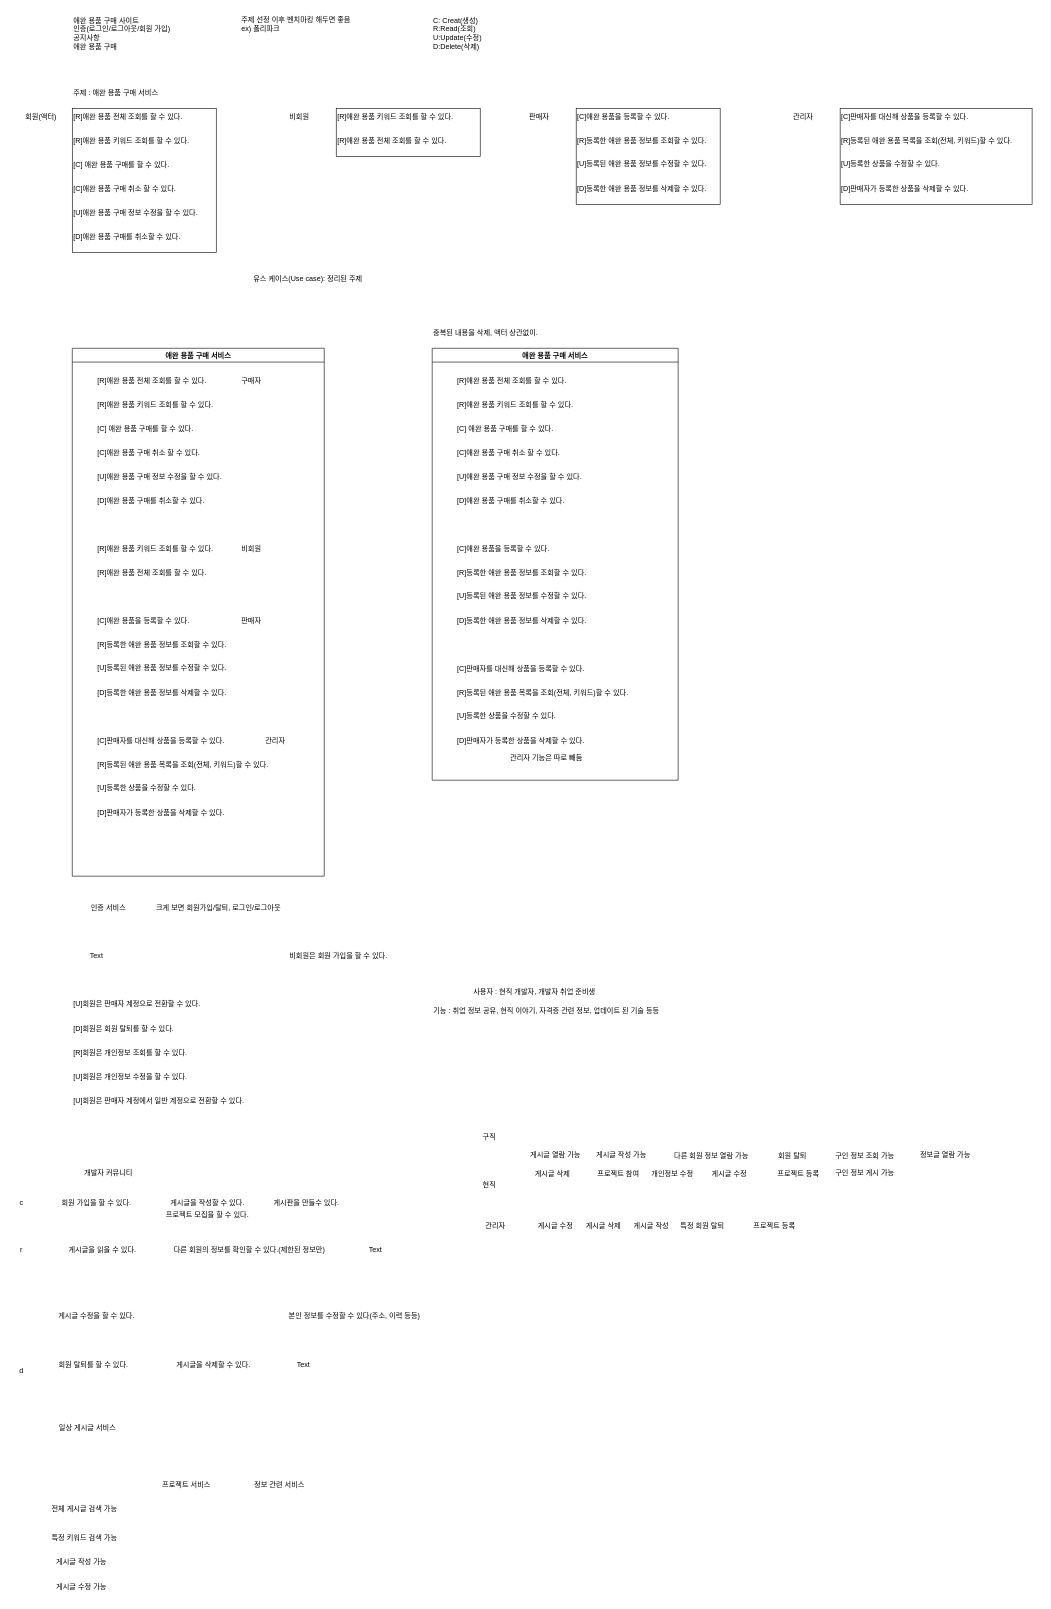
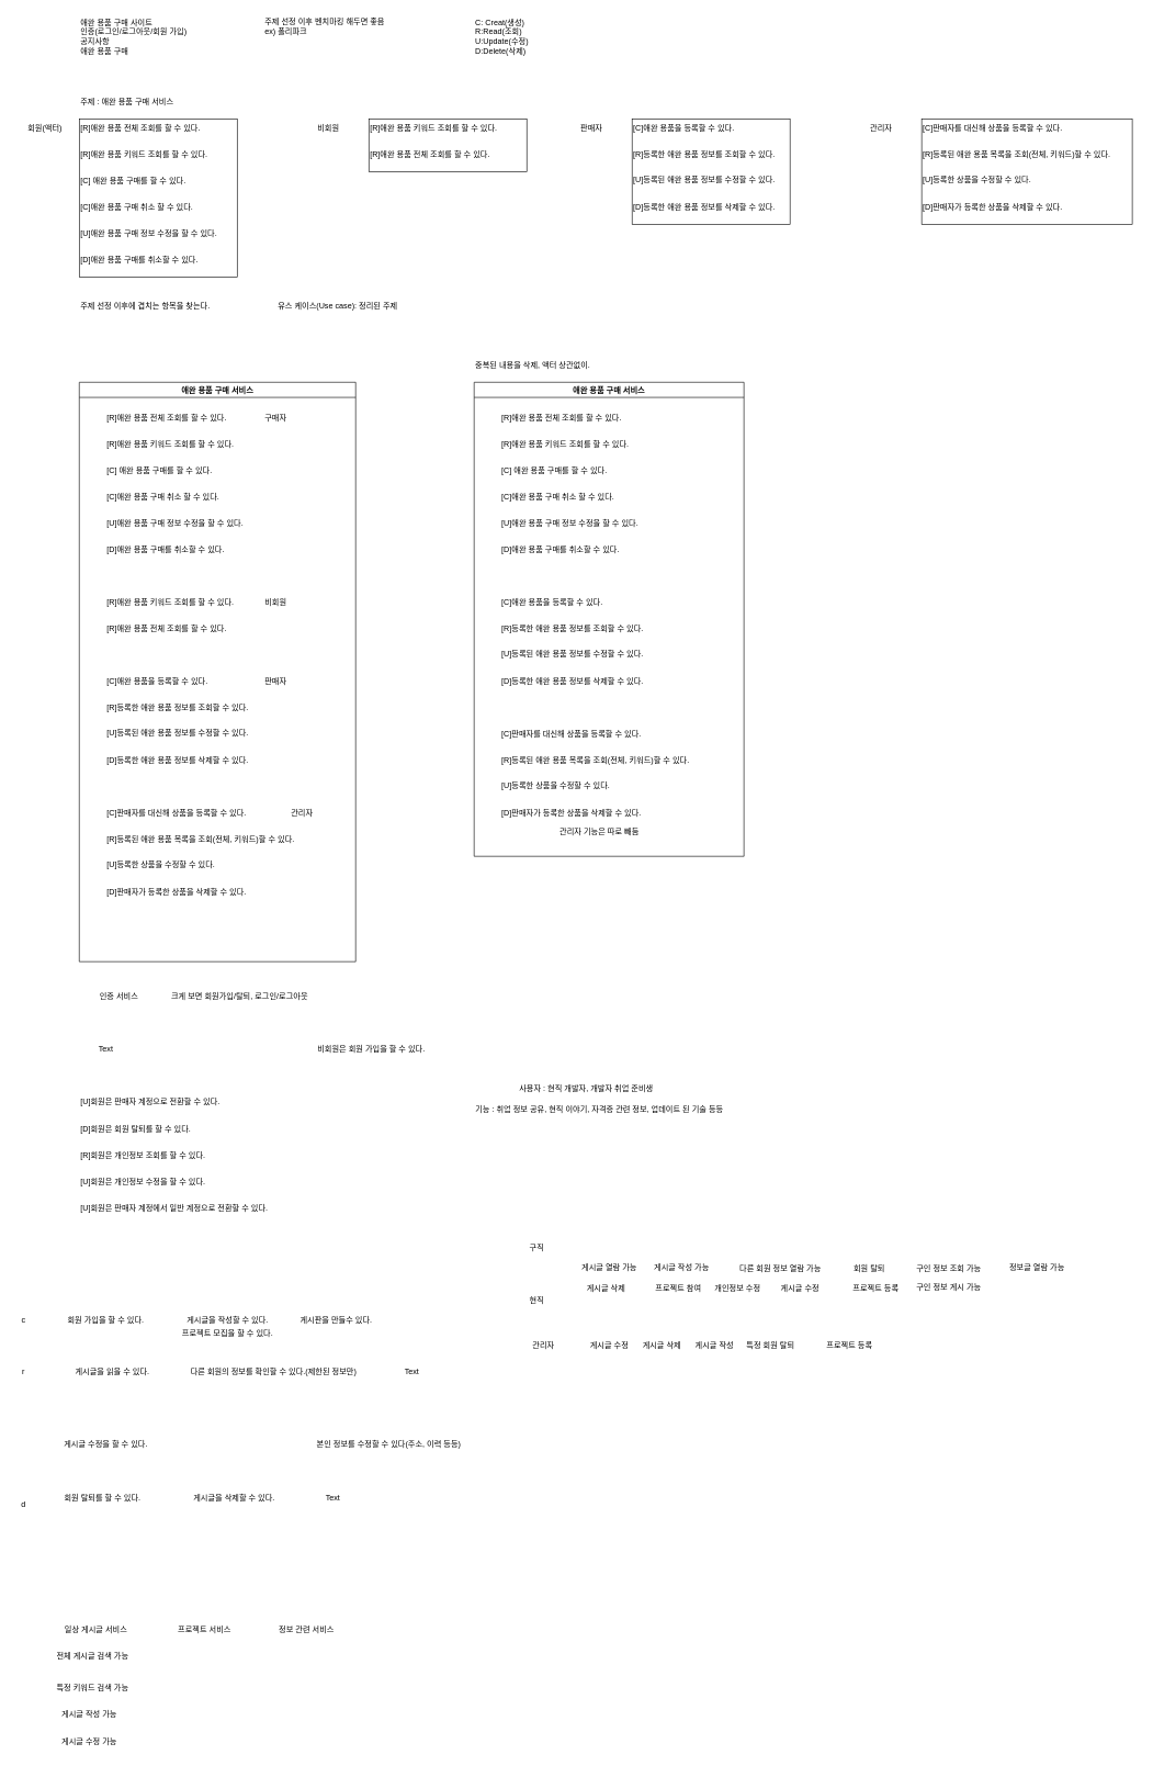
+ <mxCell id="51" value="주제 선정 이후에 겹치는 항목을 찾는다." style="text;html=1;align=left;verticalAlign=middle;resizable=0;points=[];autosize=1;strokeColor=none;fillColor=none;" vertex="1" parent="1"><mxGeometry y="450" width="240" height="30" as="geometry" x="120" /></mxCell>
- <mxCell id="79" value="개발자 커뮤니티" style="text;html=1;align=center;verticalAlign=middle;resizable=0;points=[];autosize=1;strokeColor=none;fillColor=none;" vertex="1" parent="1"><mxGeometry x="125" y="1940" width="110" height="30" as="geometry" /></mxCell>
- <mxCell id="110" value="일상 게시글 서비스" style="text;html=1;align=center;verticalAlign=middle;resizable=0;points=[];autosize=1;strokeColor=none;fillColor=none;" vertex="1" parent="1"><mxGeometry x="80" y="2365" width="130" height="30" as="geometry" /></mxCell>
+ <mxCell id="110" value="일상 게시글 서비스" style="text;html=1;align=center;verticalAlign=middle;resizable=0;points=[];autosize=1;strokeColor=none;fillColor=none;" vertex="1" parent="1"><mxGeometry x="80" y="2460" width="130" height="30" as="geometry" /></mxCell>
